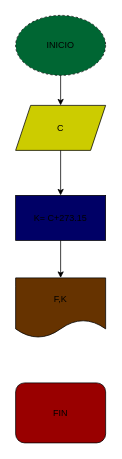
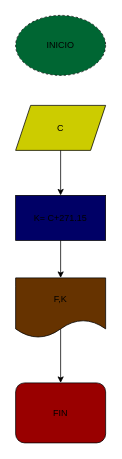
- <mxCell id="2" value="" style="edgeStyle=none;html=1;" edge="1" parent="1" source="3" target="9"><mxGeometry relative="1" as="geometry" /></mxCell>
- <mxCell id="4" value="K= C+273.15" style="rounded=0;whiteSpace=wrap;html=1;fillColor=#000066;" vertex="1" parent="1"><mxGeometry x="20" y="260" width="120" height="60" as="geometry" /></mxCell>
+ <mxCell id="4" value="K= C+271.15" style="rounded=0;whiteSpace=wrap;html=1;fillColor=#000066;" vertex="1" parent="1"><mxGeometry x="20" y="260" width="120" height="60" as="geometry" /></mxCell>
+ <mxCell id="5" value="" style="edgeStyle=none;html=1;exitX=0.5;exitY=0.85;exitDx=0;exitDy=0;exitPerimeter=0;" edge="1" parent="1" source="6" target="7"><mxGeometry relative="1" as="geometry"><mxPoint x="80" y="450" as="sourcePoint" /></mxGeometry></mxCell>
